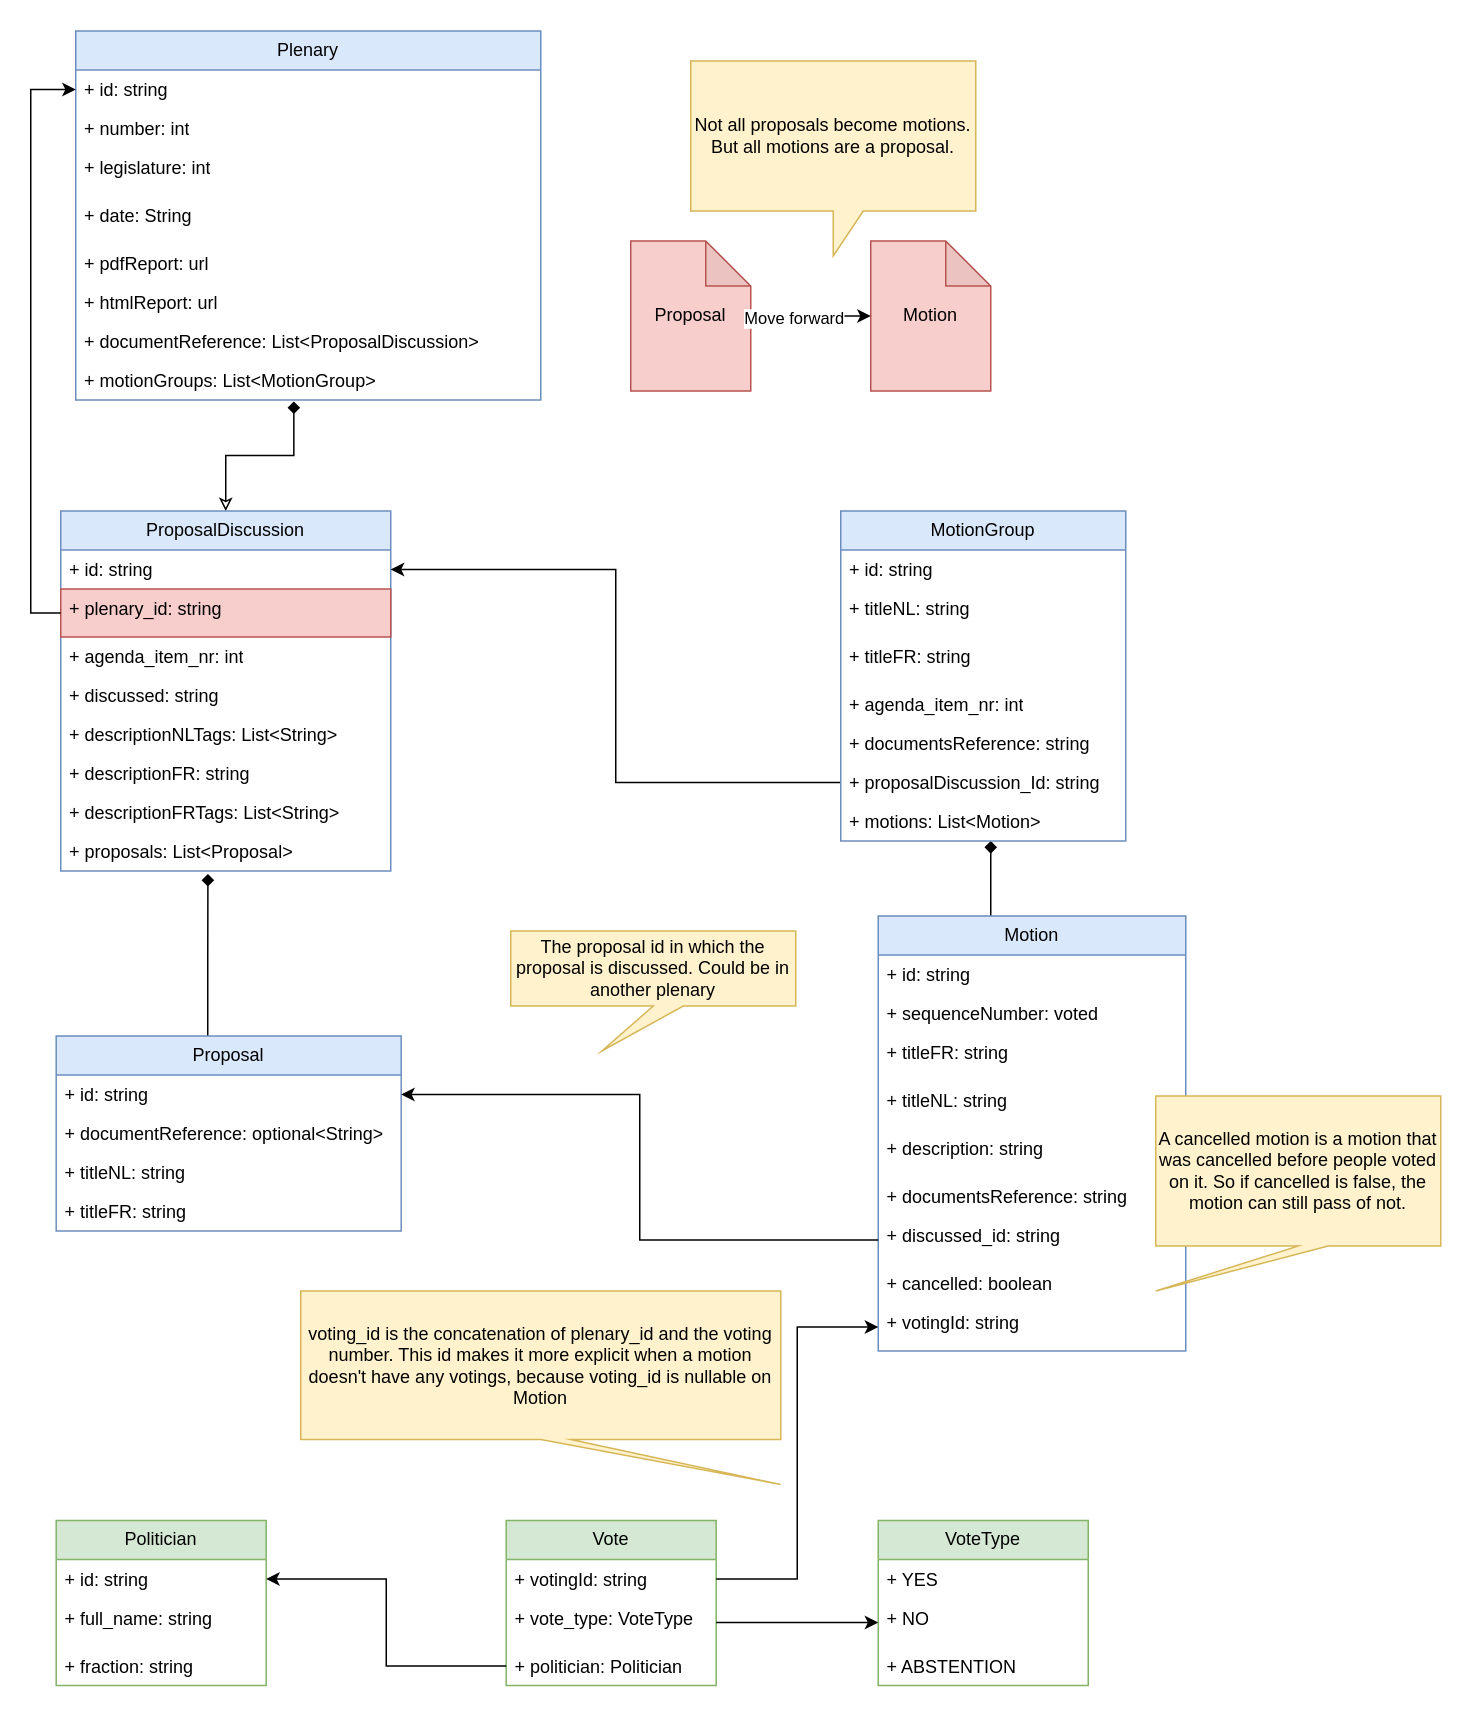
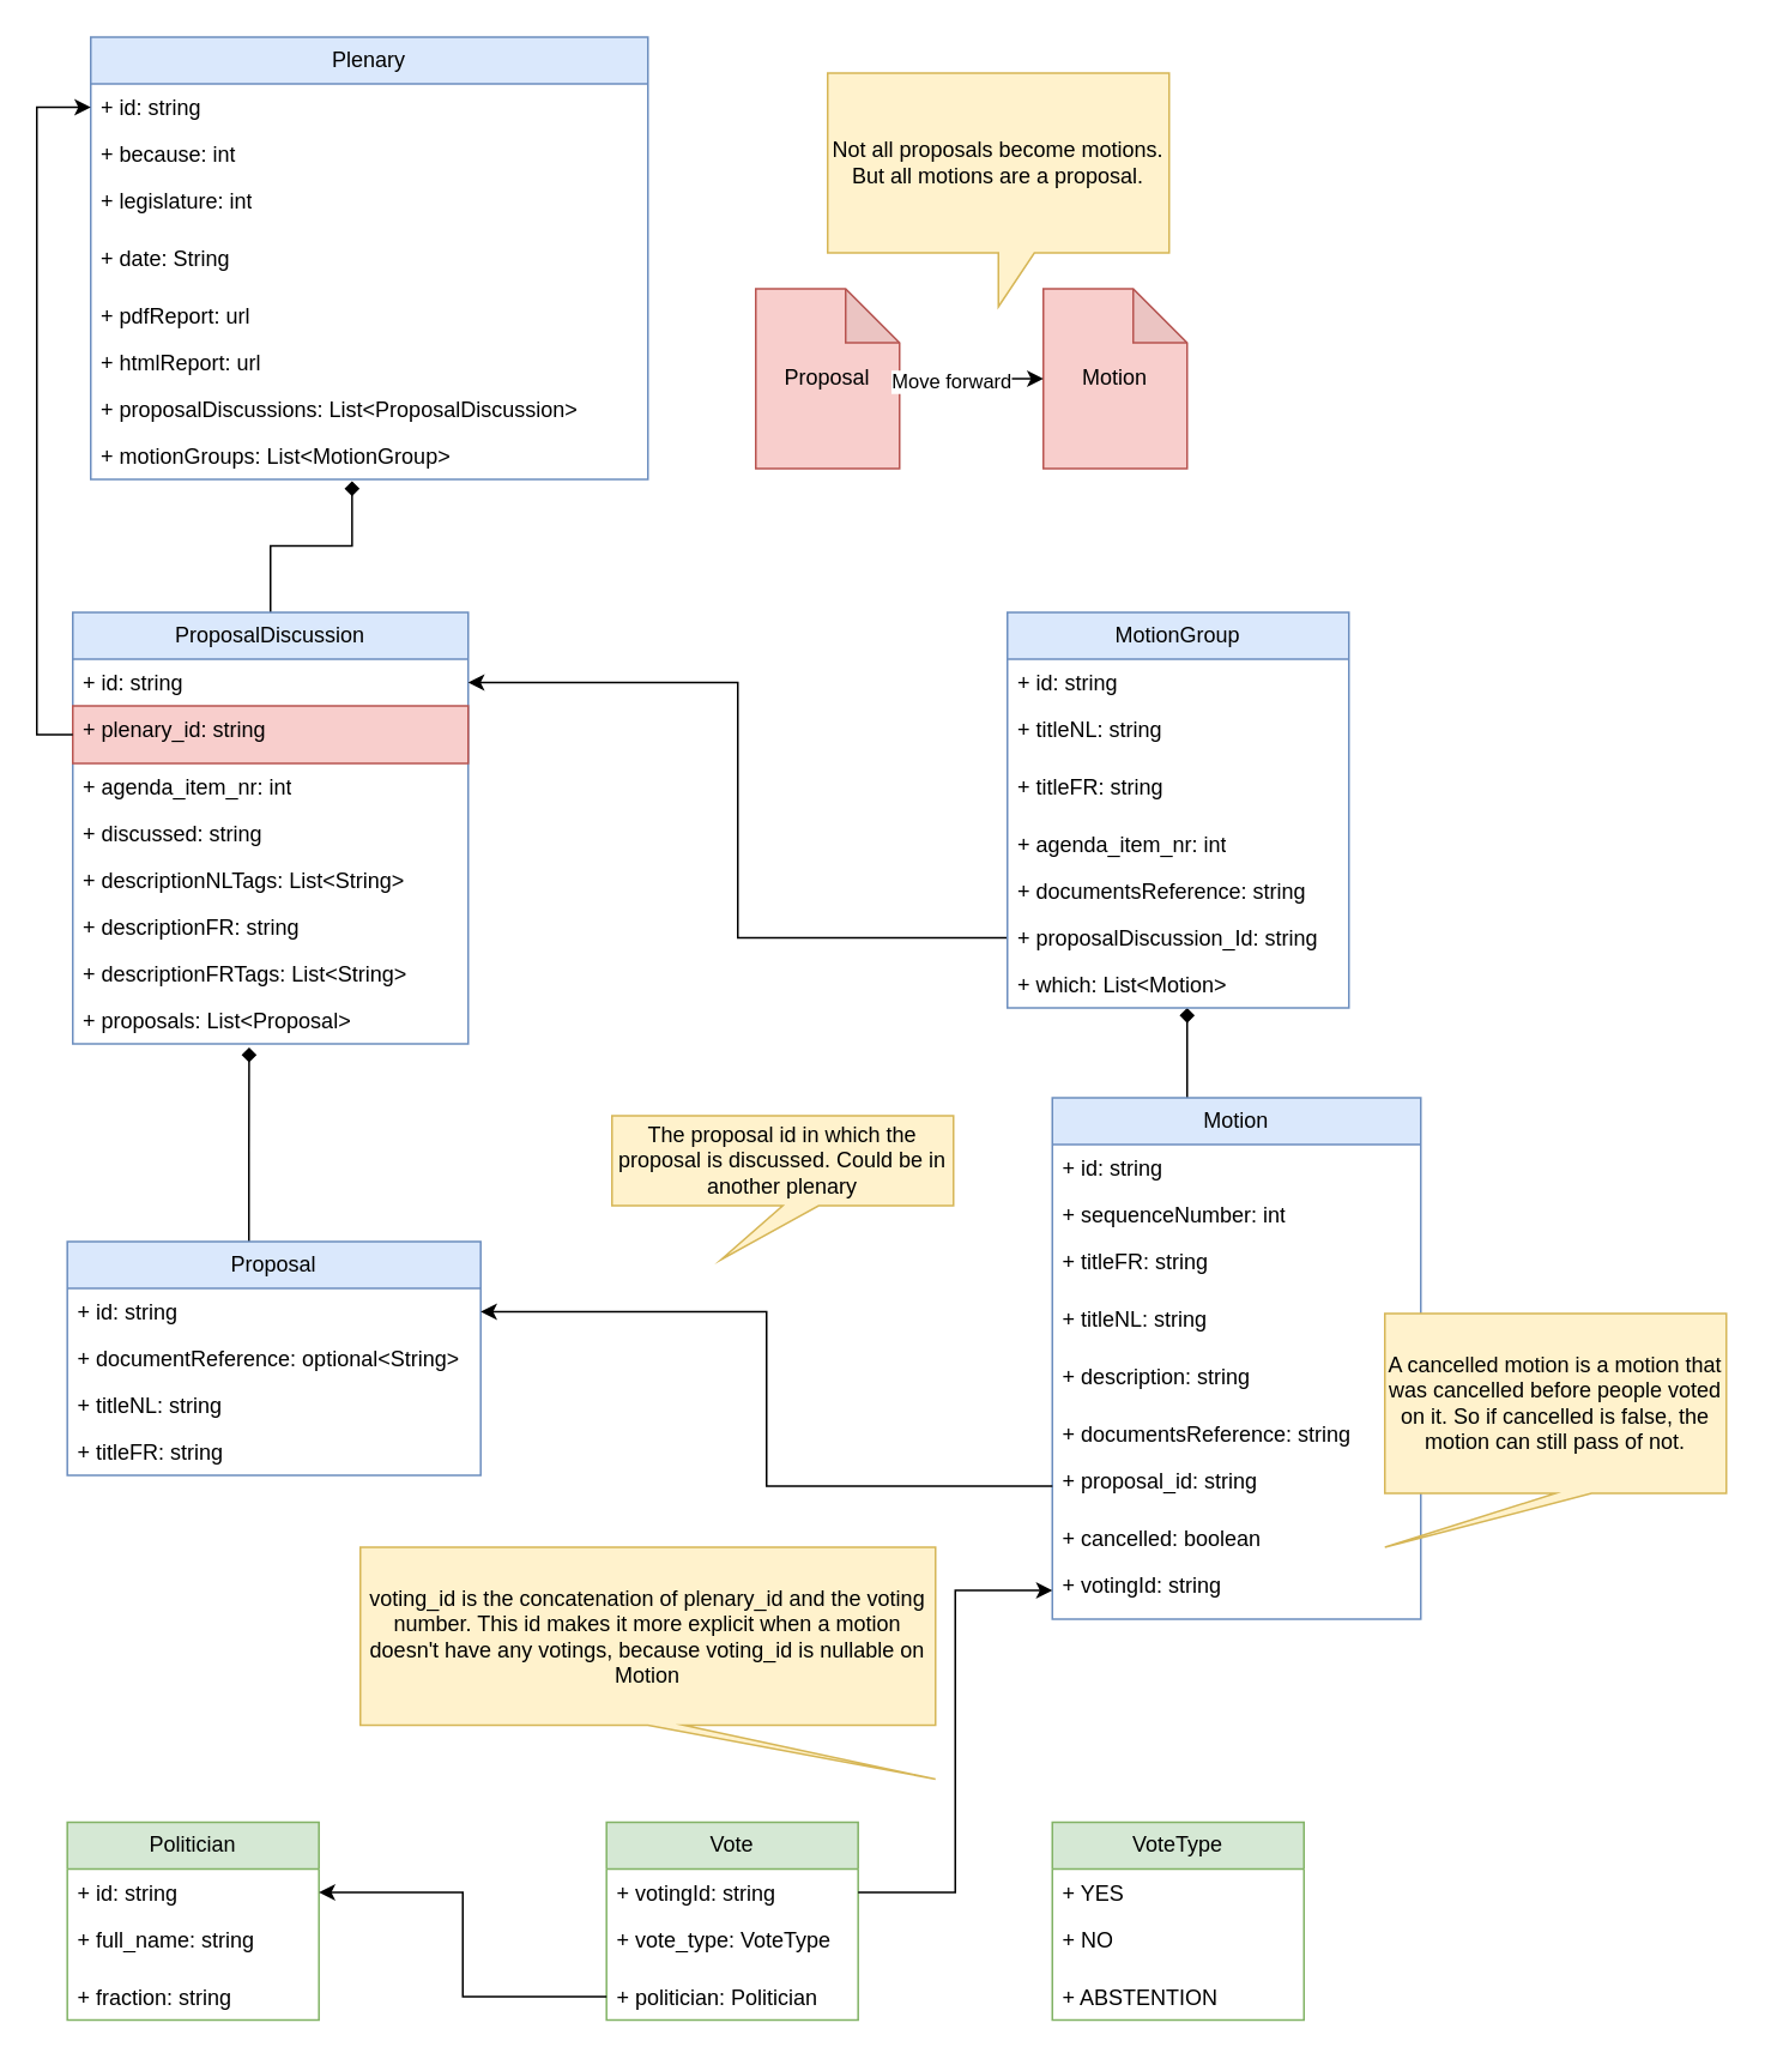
- <mxCell id="5" value="+ number: int" style="text;strokeColor=none;fillColor=none;align=left;verticalAlign=top;spacingLeft=4;spacingRight=4;overflow=hidden;rotatable=0;points=[[0,0.5],[1,0.5]];portConstraint=eastwest;whiteSpace=wrap;html=1;" parent="3" vertex="1"><mxGeometry y="52" width="310" height="26" as="geometry" /></mxCell>
+ <mxCell id="5" value="+ because: int" style="text;strokeColor=none;fillColor=none;align=left;verticalAlign=top;spacingLeft=4;spacingRight=4;overflow=hidden;rotatable=0;points=[[0,0.5],[1,0.5]];portConstraint=eastwest;whiteSpace=wrap;html=1;" parent="3" vertex="1"><mxGeometry y="52" width="310" height="26" as="geometry" /></mxCell>
- <mxCell id="10" value="+ documentReference: List&amp;lt;ProposalDiscussion&amp;gt;" style="text;strokeColor=none;fillColor=none;align=left;verticalAlign=top;spacingLeft=4;spacingRight=4;overflow=hidden;rotatable=0;points=[[0,0.5],[1,0.5]];portConstraint=eastwest;whiteSpace=wrap;html=1;" parent="3" vertex="1"><mxGeometry y="194" width="310" height="26" as="geometry" /></mxCell>
+ <mxCell id="10" value="+ proposalDiscussions: List&amp;lt;ProposalDiscussion&amp;gt;" style="text;strokeColor=none;fillColor=none;align=left;verticalAlign=top;spacingLeft=4;spacingRight=4;overflow=hidden;rotatable=0;points=[[0,0.5],[1,0.5]];portConstraint=eastwest;whiteSpace=wrap;html=1;" parent="3" vertex="1"><mxGeometry y="194" width="310" height="26" as="geometry" /></mxCell>
- <mxCell id="2" style="edgeStyle=orthogonalEdgeStyle;rounded=0;orthogonalLoop=1;jettySize=auto;html=1;strokeColor=default;endArrow=classic;endFill=0;startArrow=diamond;startFill=1;exitX=0.469;exitY=1.038;exitDx=0;exitDy=0;exitPerimeter=0;" parent="1" source="11" target="12" edge="1"><mxGeometry relative="1" as="geometry" /></mxCell>
+ <mxCell id="2" style="edgeStyle=orthogonalEdgeStyle;rounded=0;orthogonalLoop=1;jettySize=auto;html=1;strokeColor=default;endArrow=none;endFill=0;startArrow=diamond;startFill=1;exitX=0.469;exitY=1.038;exitDx=0;exitDy=0;exitPerimeter=0;" parent="1" source="11" target="12" edge="1"><mxGeometry relative="1" as="geometry" /></mxCell>
- <mxCell id="66" value="+ motions: List&amp;lt;Motion&amp;gt;" style="text;strokeColor=none;fillColor=none;align=left;verticalAlign=top;spacingLeft=4;spacingRight=4;overflow=hidden;rotatable=0;points=[[0,0.5],[1,0.5]];portConstraint=eastwest;whiteSpace=wrap;html=1;" parent="59" vertex="1"><mxGeometry y="194" width="190" height="26" as="geometry" /></mxCell>
+ <mxCell id="66" value="+ which: List&amp;lt;Motion&amp;gt;" style="text;strokeColor=none;fillColor=none;align=left;verticalAlign=top;spacingLeft=4;spacingRight=4;overflow=hidden;rotatable=0;points=[[0,0.5],[1,0.5]];portConstraint=eastwest;whiteSpace=wrap;html=1;" parent="59" vertex="1"><mxGeometry y="194" width="190" height="26" as="geometry" /></mxCell>
- <mxCell id="24" value="+ sequenceNumber: voted" style="text;strokeColor=none;fillColor=none;align=left;verticalAlign=top;spacingLeft=4;spacingRight=4;overflow=hidden;rotatable=0;points=[[0,0.5],[1,0.5]];portConstraint=eastwest;whiteSpace=wrap;html=1;" parent="22" vertex="1"><mxGeometry y="52" width="205" height="26" as="geometry" /></mxCell>
+ <mxCell id="24" value="+ sequenceNumber: int" style="text;strokeColor=none;fillColor=none;align=left;verticalAlign=top;spacingLeft=4;spacingRight=4;overflow=hidden;rotatable=0;points=[[0,0.5],[1,0.5]];portConstraint=eastwest;whiteSpace=wrap;html=1;" parent="22" vertex="1"><mxGeometry y="52" width="205" height="26" as="geometry" /></mxCell>
- <mxCell id="29" value="+ discussed_id: string" style="text;strokeColor=none;fillColor=none;align=left;verticalAlign=top;spacingLeft=4;spacingRight=4;overflow=hidden;rotatable=0;points=[[0,0.5],[1,0.5]];portConstraint=eastwest;whiteSpace=wrap;html=1;" parent="22" vertex="1"><mxGeometry y="200" width="205" height="32" as="geometry" /></mxCell>
+ <mxCell id="29" value="+ proposal_id: string" style="text;strokeColor=none;fillColor=none;align=left;verticalAlign=top;spacingLeft=4;spacingRight=4;overflow=hidden;rotatable=0;points=[[0,0.5],[1,0.5]];portConstraint=eastwest;whiteSpace=wrap;html=1;" parent="22" vertex="1"><mxGeometry y="200" width="205" height="32" as="geometry" /></mxCell>
- <mxCell id="52" style="edgeStyle=orthogonalEdgeStyle;rounded=0;orthogonalLoop=1;jettySize=auto;html=1;entryX=0;entryY=0.5;entryDx=0;entryDy=0;" parent="1" source="43" target="50" edge="1"><mxGeometry relative="1" as="geometry"><mxPoint x="626.96" y="1103" as="targetPoint" /></mxGeometry></mxCell>
